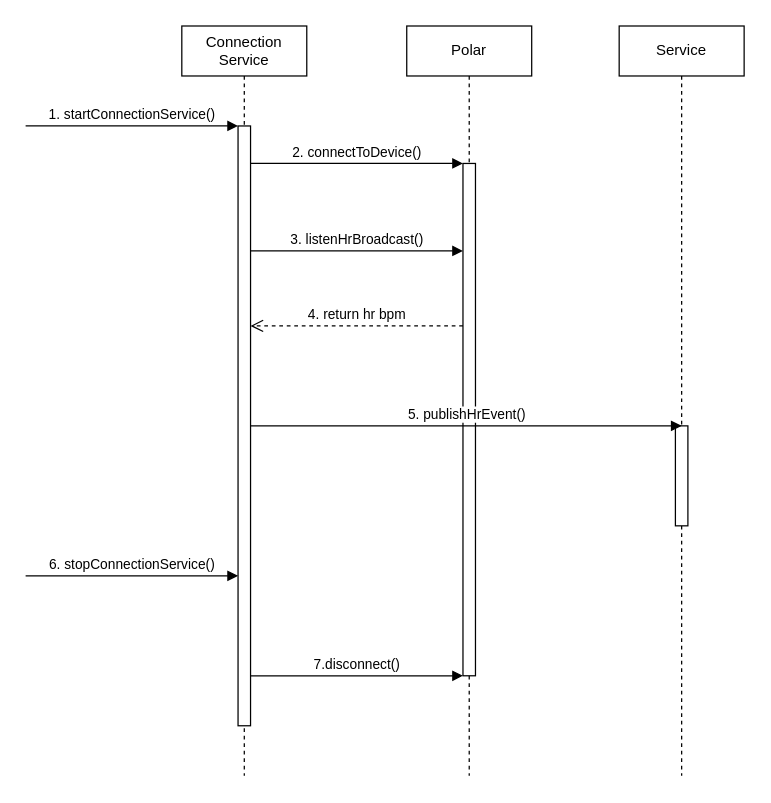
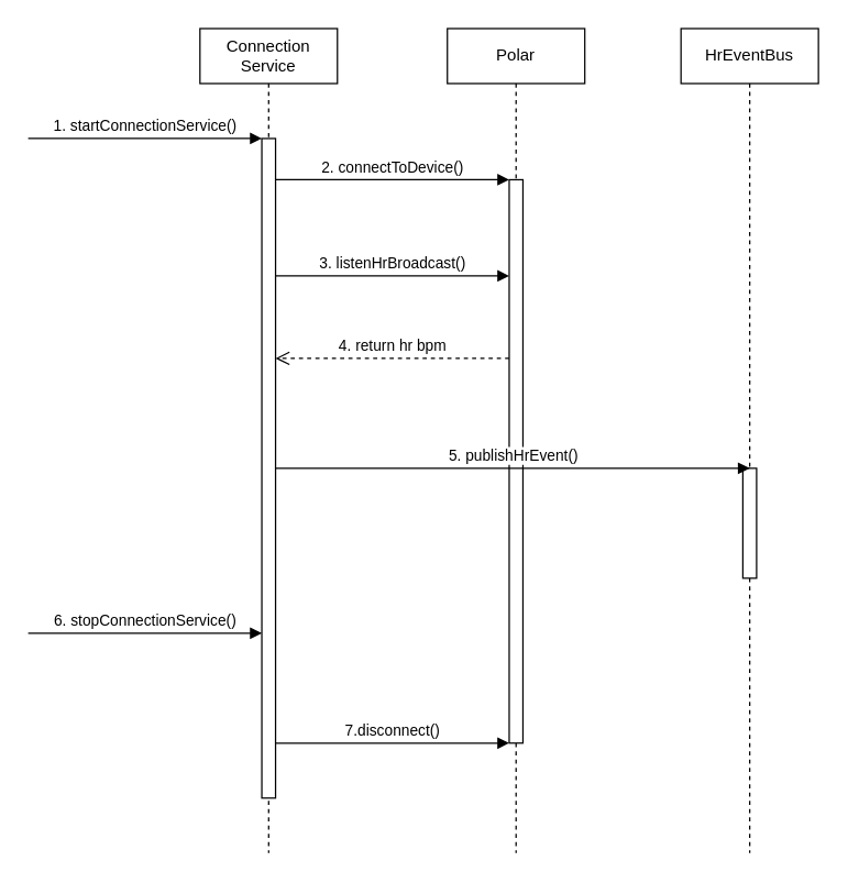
- <mxCell id="10" value="Service" style="shape=umlLifeline;perimeter=lifelinePerimeter;whiteSpace=wrap;html=1;container=0;dropTarget=0;collapsible=0;recursiveResize=0;outlineConnect=0;portConstraint=eastwest;newEdgeStyle={&quot;edgeStyle&quot;:&quot;elbowEdgeStyle&quot;,&quot;elbow&quot;:&quot;vertical&quot;,&quot;curved&quot;:0,&quot;rounded&quot;:0};" vertex="1" parent="1"><mxGeometry x="495" y="20" width="100" height="600" as="geometry" /></mxCell>
+ <mxCell id="10" value="HrEventBus" style="shape=umlLifeline;perimeter=lifelinePerimeter;whiteSpace=wrap;html=1;container=0;dropTarget=0;collapsible=0;recursiveResize=0;outlineConnect=0;portConstraint=eastwest;newEdgeStyle={&quot;edgeStyle&quot;:&quot;elbowEdgeStyle&quot;,&quot;elbow&quot;:&quot;vertical&quot;,&quot;curved&quot;:0,&quot;rounded&quot;:0};" vertex="1" parent="1"><mxGeometry x="495" y="20" width="100" height="600" as="geometry" /></mxCell>
